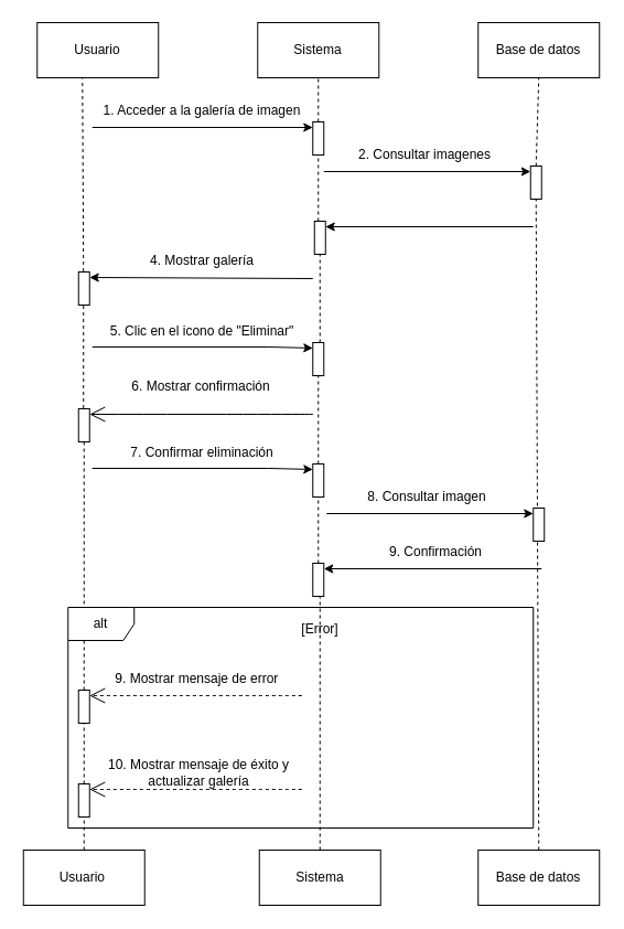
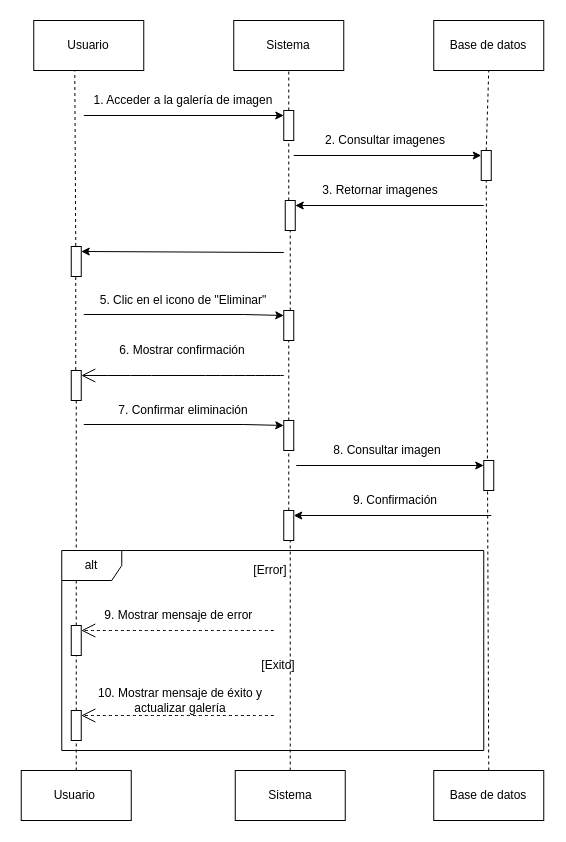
+ <mxCell id="18" value="3. Retornar imagenes" style="text;html=1;align=center;verticalAlign=middle;whiteSpace=wrap;rounded=0;" vertex="1" parent="1"><mxGeometry x="294.75" y="180" width="170" height="20" as="geometry" /></mxCell>
- <mxCell id="27" value="4. Mostrar galería" style="text;html=1;align=center;verticalAlign=middle;whiteSpace=wrap;rounded=0;" vertex="1" parent="1"><mxGeometry x="98.25" y="226" width="170" height="20" as="geometry" /></mxCell>
- <mxCell id="45" value="[Error]" style="text;html=1;align=center;verticalAlign=middle;whiteSpace=wrap;rounded=0;" vertex="1" parent="1"><mxGeometry x="264.75" y="560" width="50" height="20" as="geometry" /></mxCell>
+ <mxCell id="45" value="[Error]" style="text;html=1;align=center;verticalAlign=middle;whiteSpace=wrap;rounded=0;" vertex="1" parent="1"><mxGeometry x="244.75" y="560" width="50" height="20" as="geometry" /></mxCell>
+ <mxCell id="46" value="[Exito]" style="text;html=1;align=center;verticalAlign=middle;whiteSpace=wrap;rounded=0;" vertex="1" parent="1"><mxGeometry x="253.25" y="655" width="50" height="20" as="geometry" /></mxCell>
